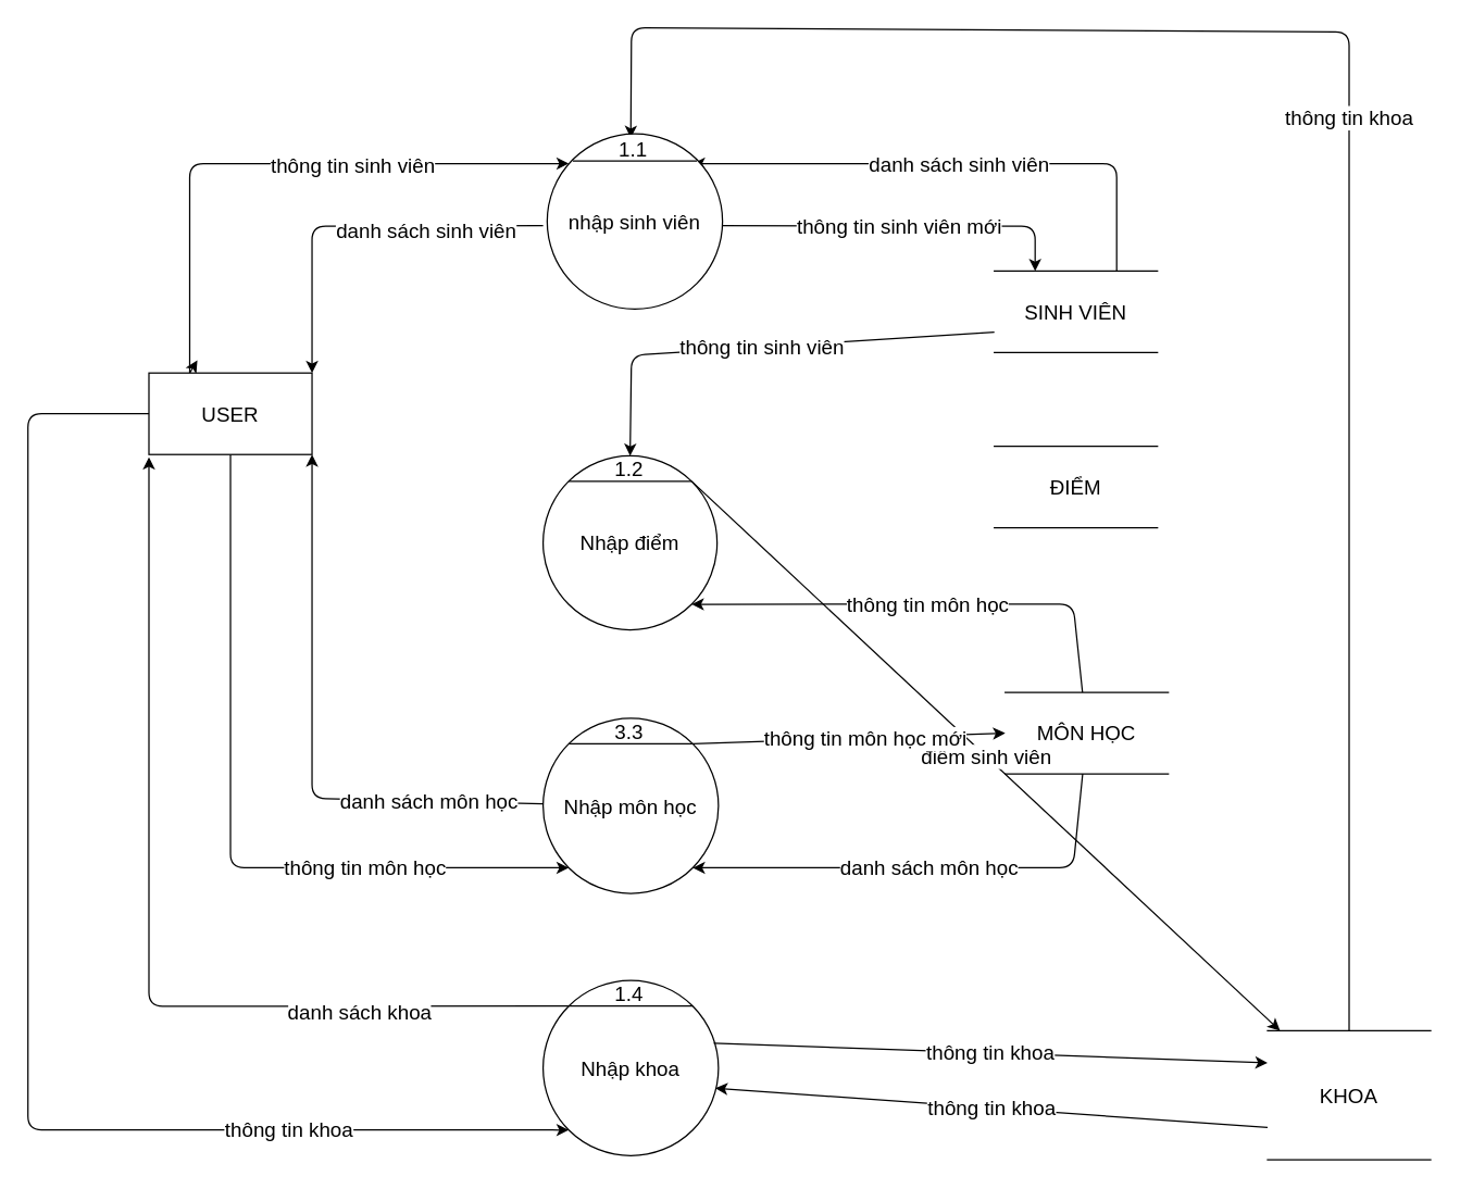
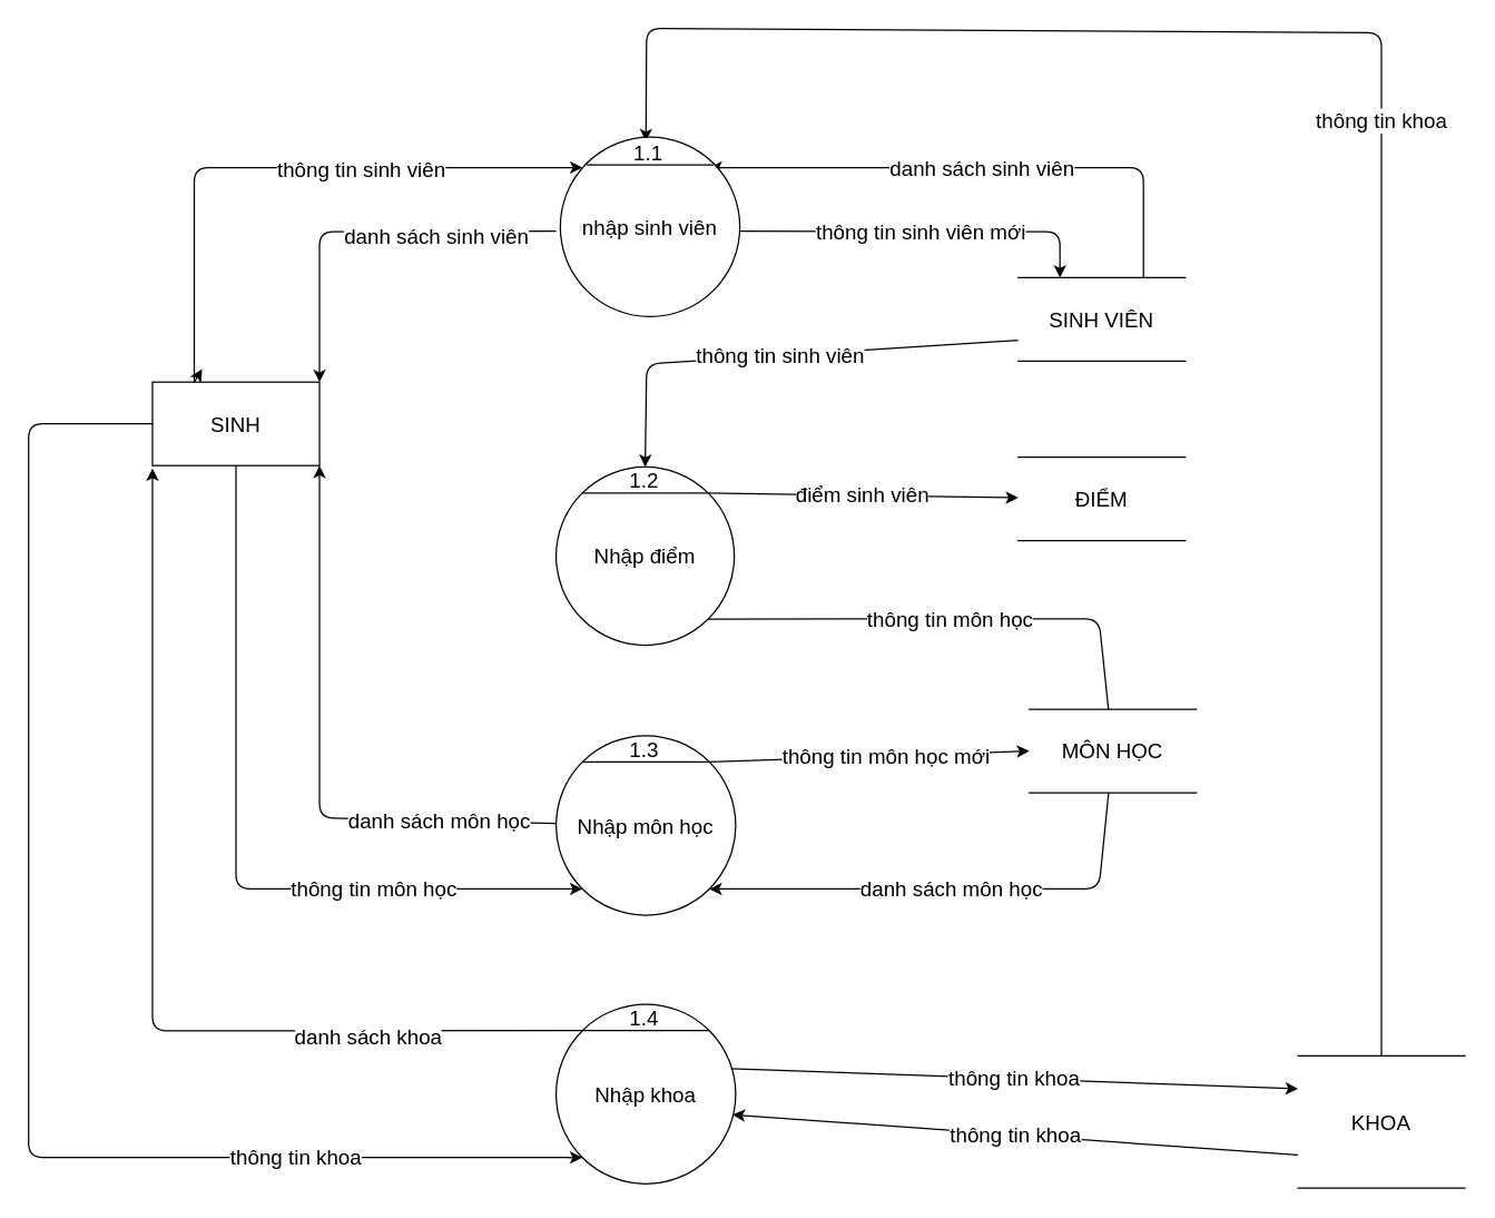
- <mxCell id="6" value="&lt;font color=&quot;#000000&quot; style=&quot;font-size: 15px;&quot;&gt;USER&lt;/font&gt;" style="rounded=0;whiteSpace=wrap;html=1;fontSize=15;fontColor=#FFFFFF;" vertex="1" parent="1"><mxGeometry x="109" y="274" width="120" height="60" as="geometry" /></mxCell>
+ <mxCell id="6" value="&lt;font color=&quot;#000000&quot; style=&quot;font-size: 15px;&quot;&gt;SINH&lt;/font&gt;" style="rounded=0;whiteSpace=wrap;html=1;fontSize=15;fontColor=#FFFFFF;" vertex="1" parent="1"><mxGeometry x="109" y="274" width="120" height="60" as="geometry" /></mxCell>
- <mxCell id="20" value="thông tin môn học" style="edgeStyle=none;html=1;entryX=1;entryY=1;entryDx=0;entryDy=0;fontSize=15;" edge="1" parent="1" source="22" target="16"><mxGeometry x="-0.004" relative="1" as="geometry"><Array as="points"><mxPoint x="789" y="444" /></Array><mxPoint as="offset" /></mxGeometry></mxCell>
+ <mxCell id="20" value="thông tin môn học" style="edgeStyle=none;html=1;entryX=1;entryY=1;entryDx=0;entryDy=0;fontSize=15;endArrow=none;" edge="1" parent="1" source="22" target="16"><mxGeometry x="-0.004" relative="1" as="geometry"><Array as="points"><mxPoint x="789" y="444" /></Array><mxPoint as="offset" /></mxGeometry></mxCell>
- <mxCell id="30" value="3.3" style="text;html=1;align=center;verticalAlign=middle;resizable=0;points=[];autosize=1;strokeColor=none;fillColor=none;fontSize=15;" vertex="1" parent="28"><mxGeometry x="43" y="-3" width="39" height="30" as="geometry" /></mxCell>
+ <mxCell id="30" value="1.3" style="text;html=1;align=center;verticalAlign=middle;resizable=0;points=[];autosize=1;strokeColor=none;fillColor=none;fontSize=15;" vertex="1" parent="28"><mxGeometry x="43" y="-3" width="39" height="30" as="geometry" /></mxCell>
- <mxCell id="32" value="điểm sinh viên" style="edgeStyle=none;html=1;fontSize=15;exitX=1;exitY=0;exitDx=0;exitDy=0;" edge="1" parent="1" source="16" target="25"><mxGeometry relative="1" as="geometry" /></mxCell>
+ <mxCell id="32" value="điểm sinh viên" style="edgeStyle=none;html=1;fontSize=15;exitX=1;exitY=0;exitDx=0;exitDy=0;" edge="1" parent="1" source="16" target="19"><mxGeometry relative="1" as="geometry" /></mxCell>
